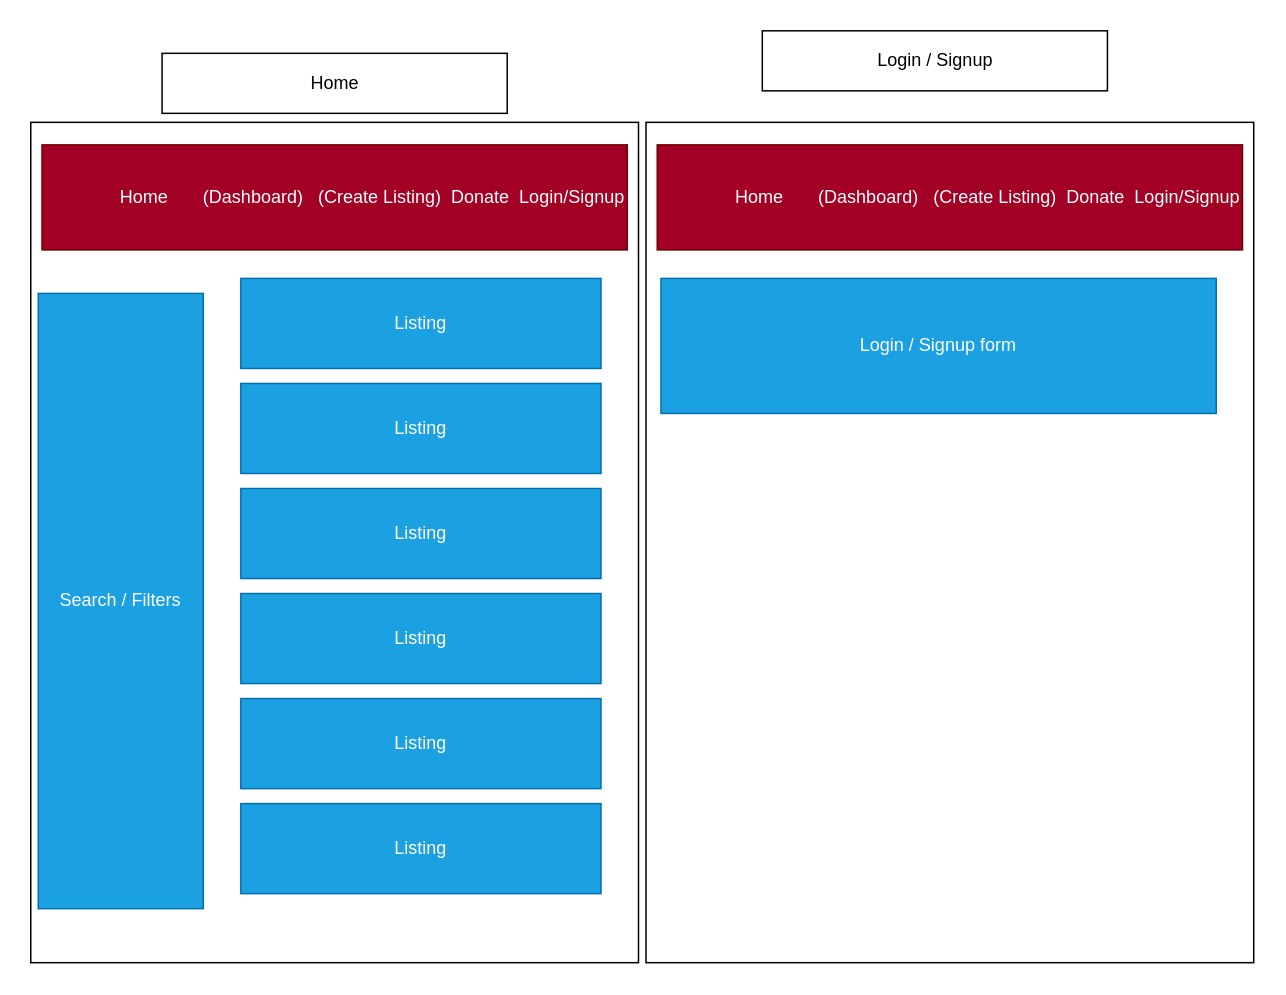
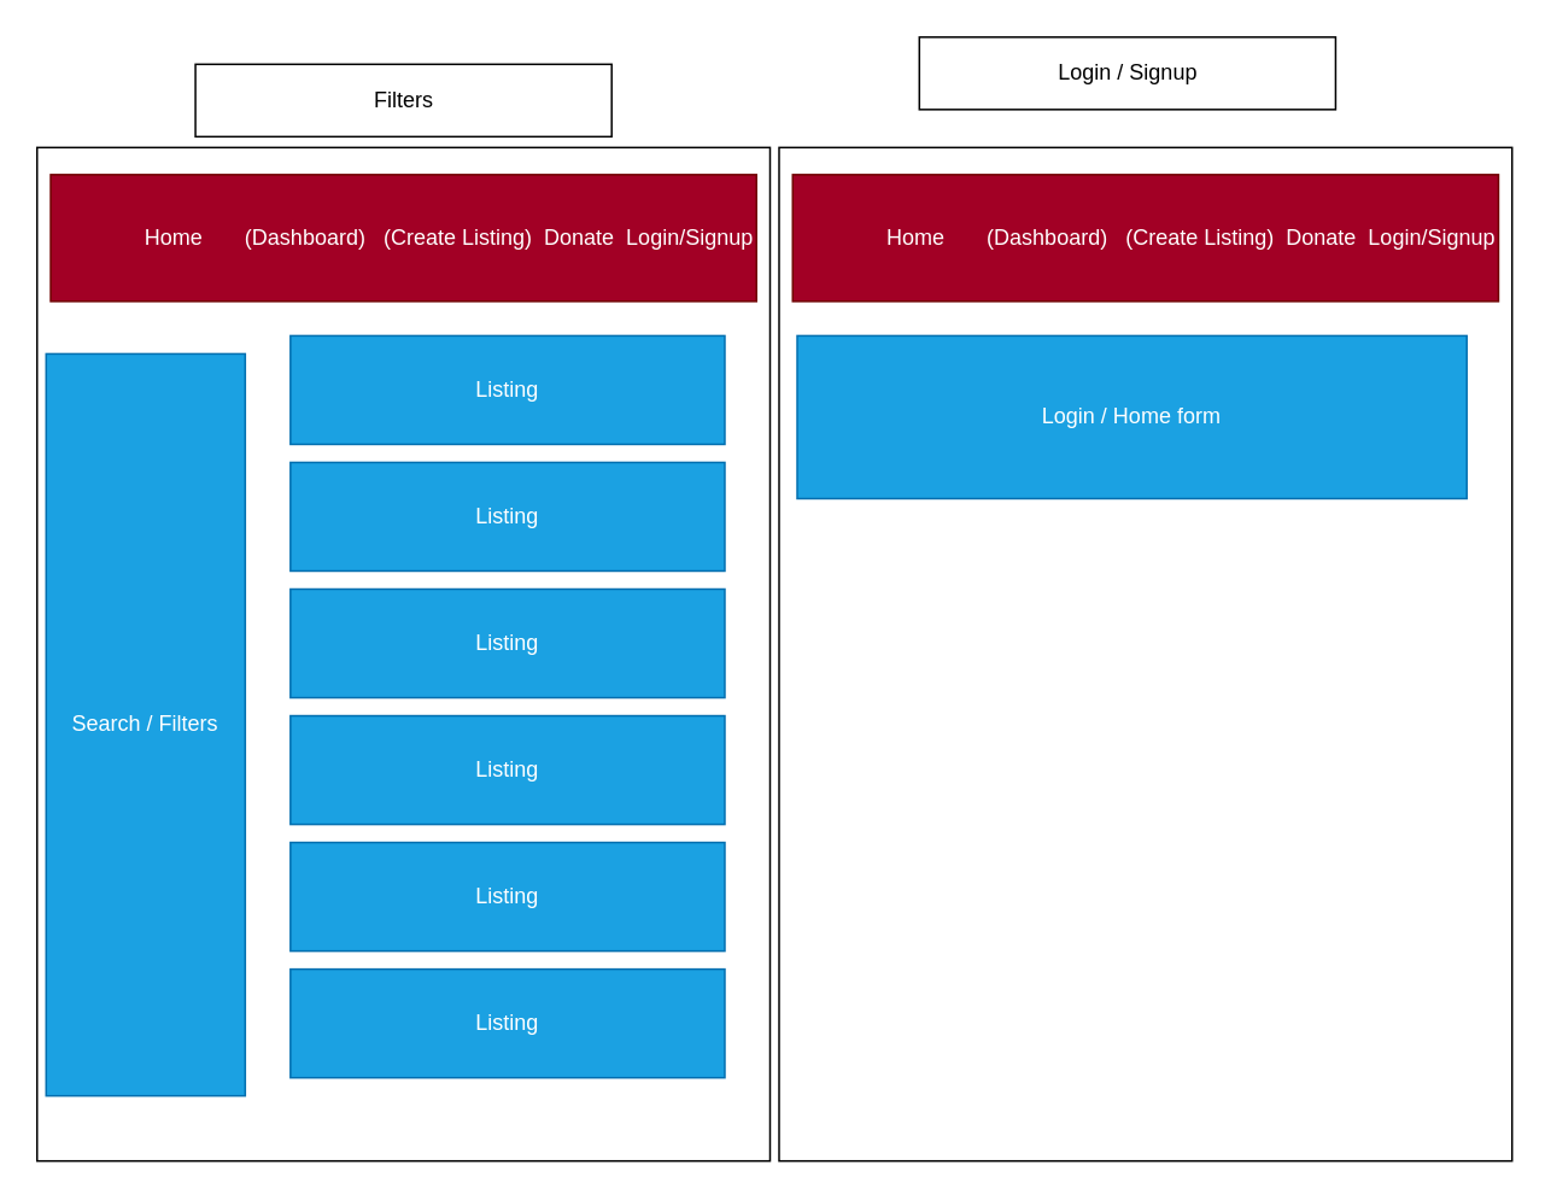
- <mxCell id="4" value="Home" style="rounded=0;whiteSpace=wrap;html=1;" parent="1" vertex="1"><mxGeometry x="107.5" y="35" width="230" height="40" as="geometry" /></mxCell>
+ <mxCell id="4" value="Filters" style="rounded=0;whiteSpace=wrap;html=1;" parent="1" vertex="1"><mxGeometry x="107.5" y="35" width="230" height="40" as="geometry" /></mxCell>
- <mxCell id="15" value="Login / Signup form" style="rounded=0;whiteSpace=wrap;html=1;fillColor=#1ba1e2;fontColor=#ffffff;strokeColor=#006EAF;" parent="1" vertex="1"><mxGeometry x="440" y="185" width="370" height="90" as="geometry" /></mxCell>
+ <mxCell id="15" value="Login / Home form" style="rounded=0;whiteSpace=wrap;html=1;fillColor=#1ba1e2;fontColor=#ffffff;strokeColor=#006EAF;" parent="1" vertex="1"><mxGeometry x="440" y="185" width="370" height="90" as="geometry" /></mxCell>
